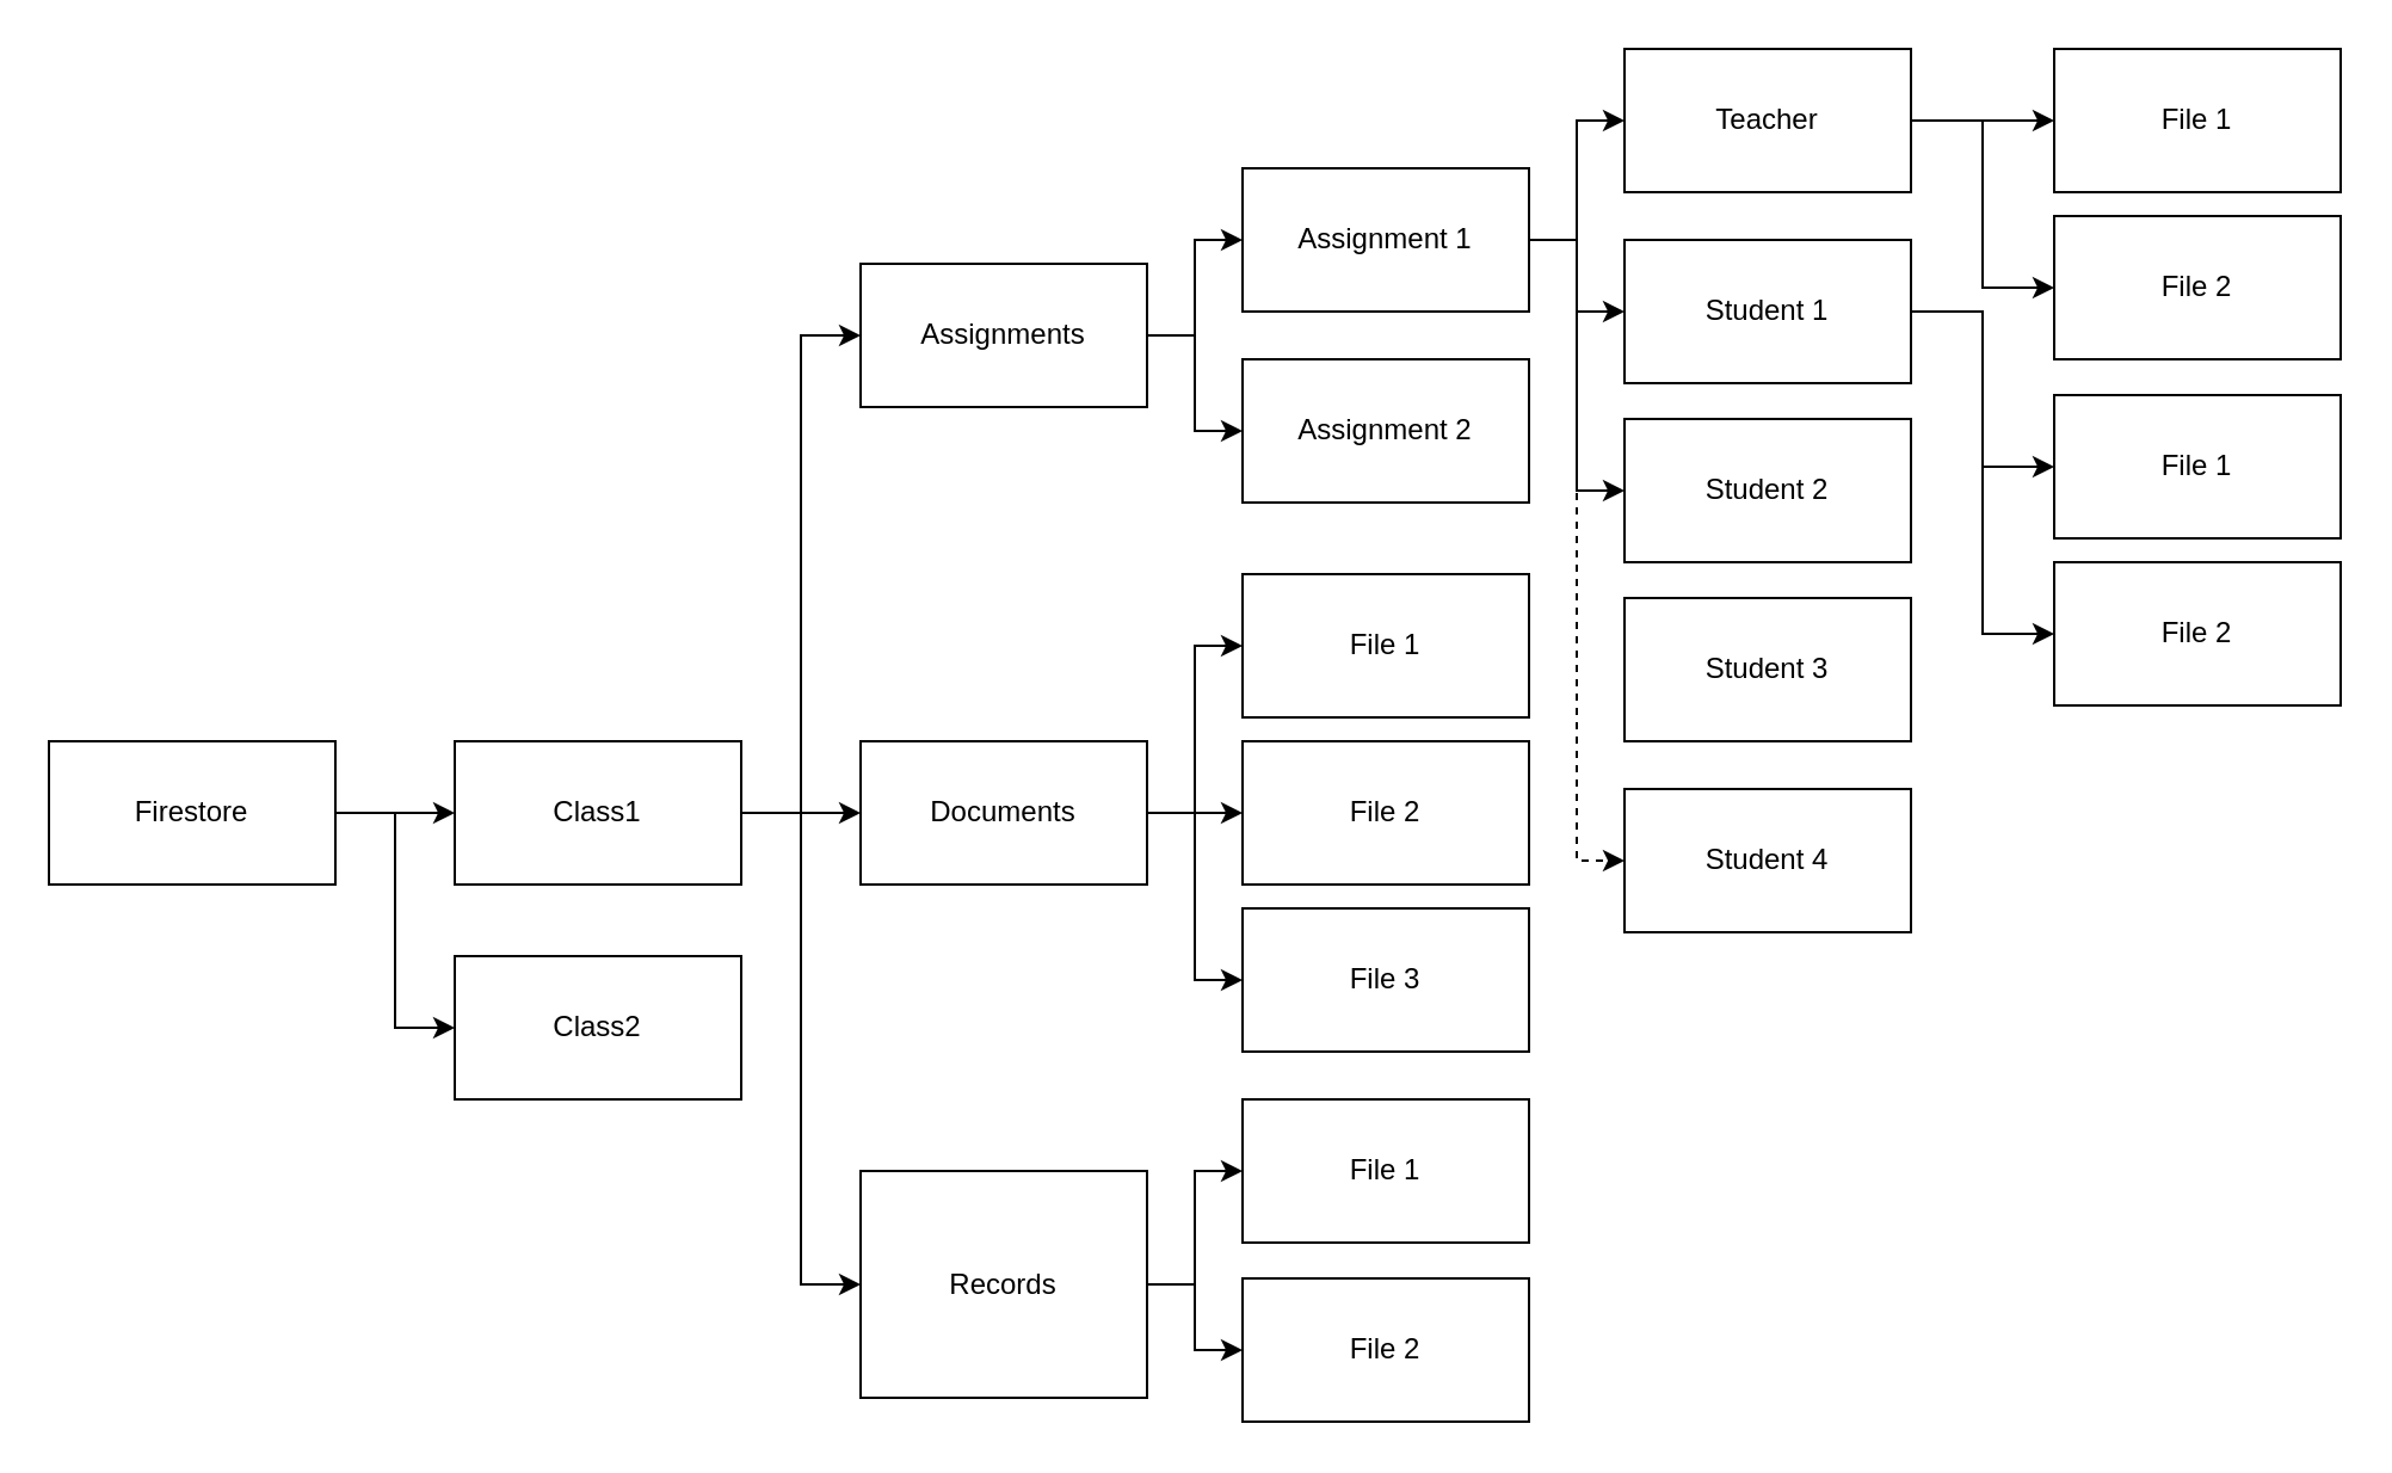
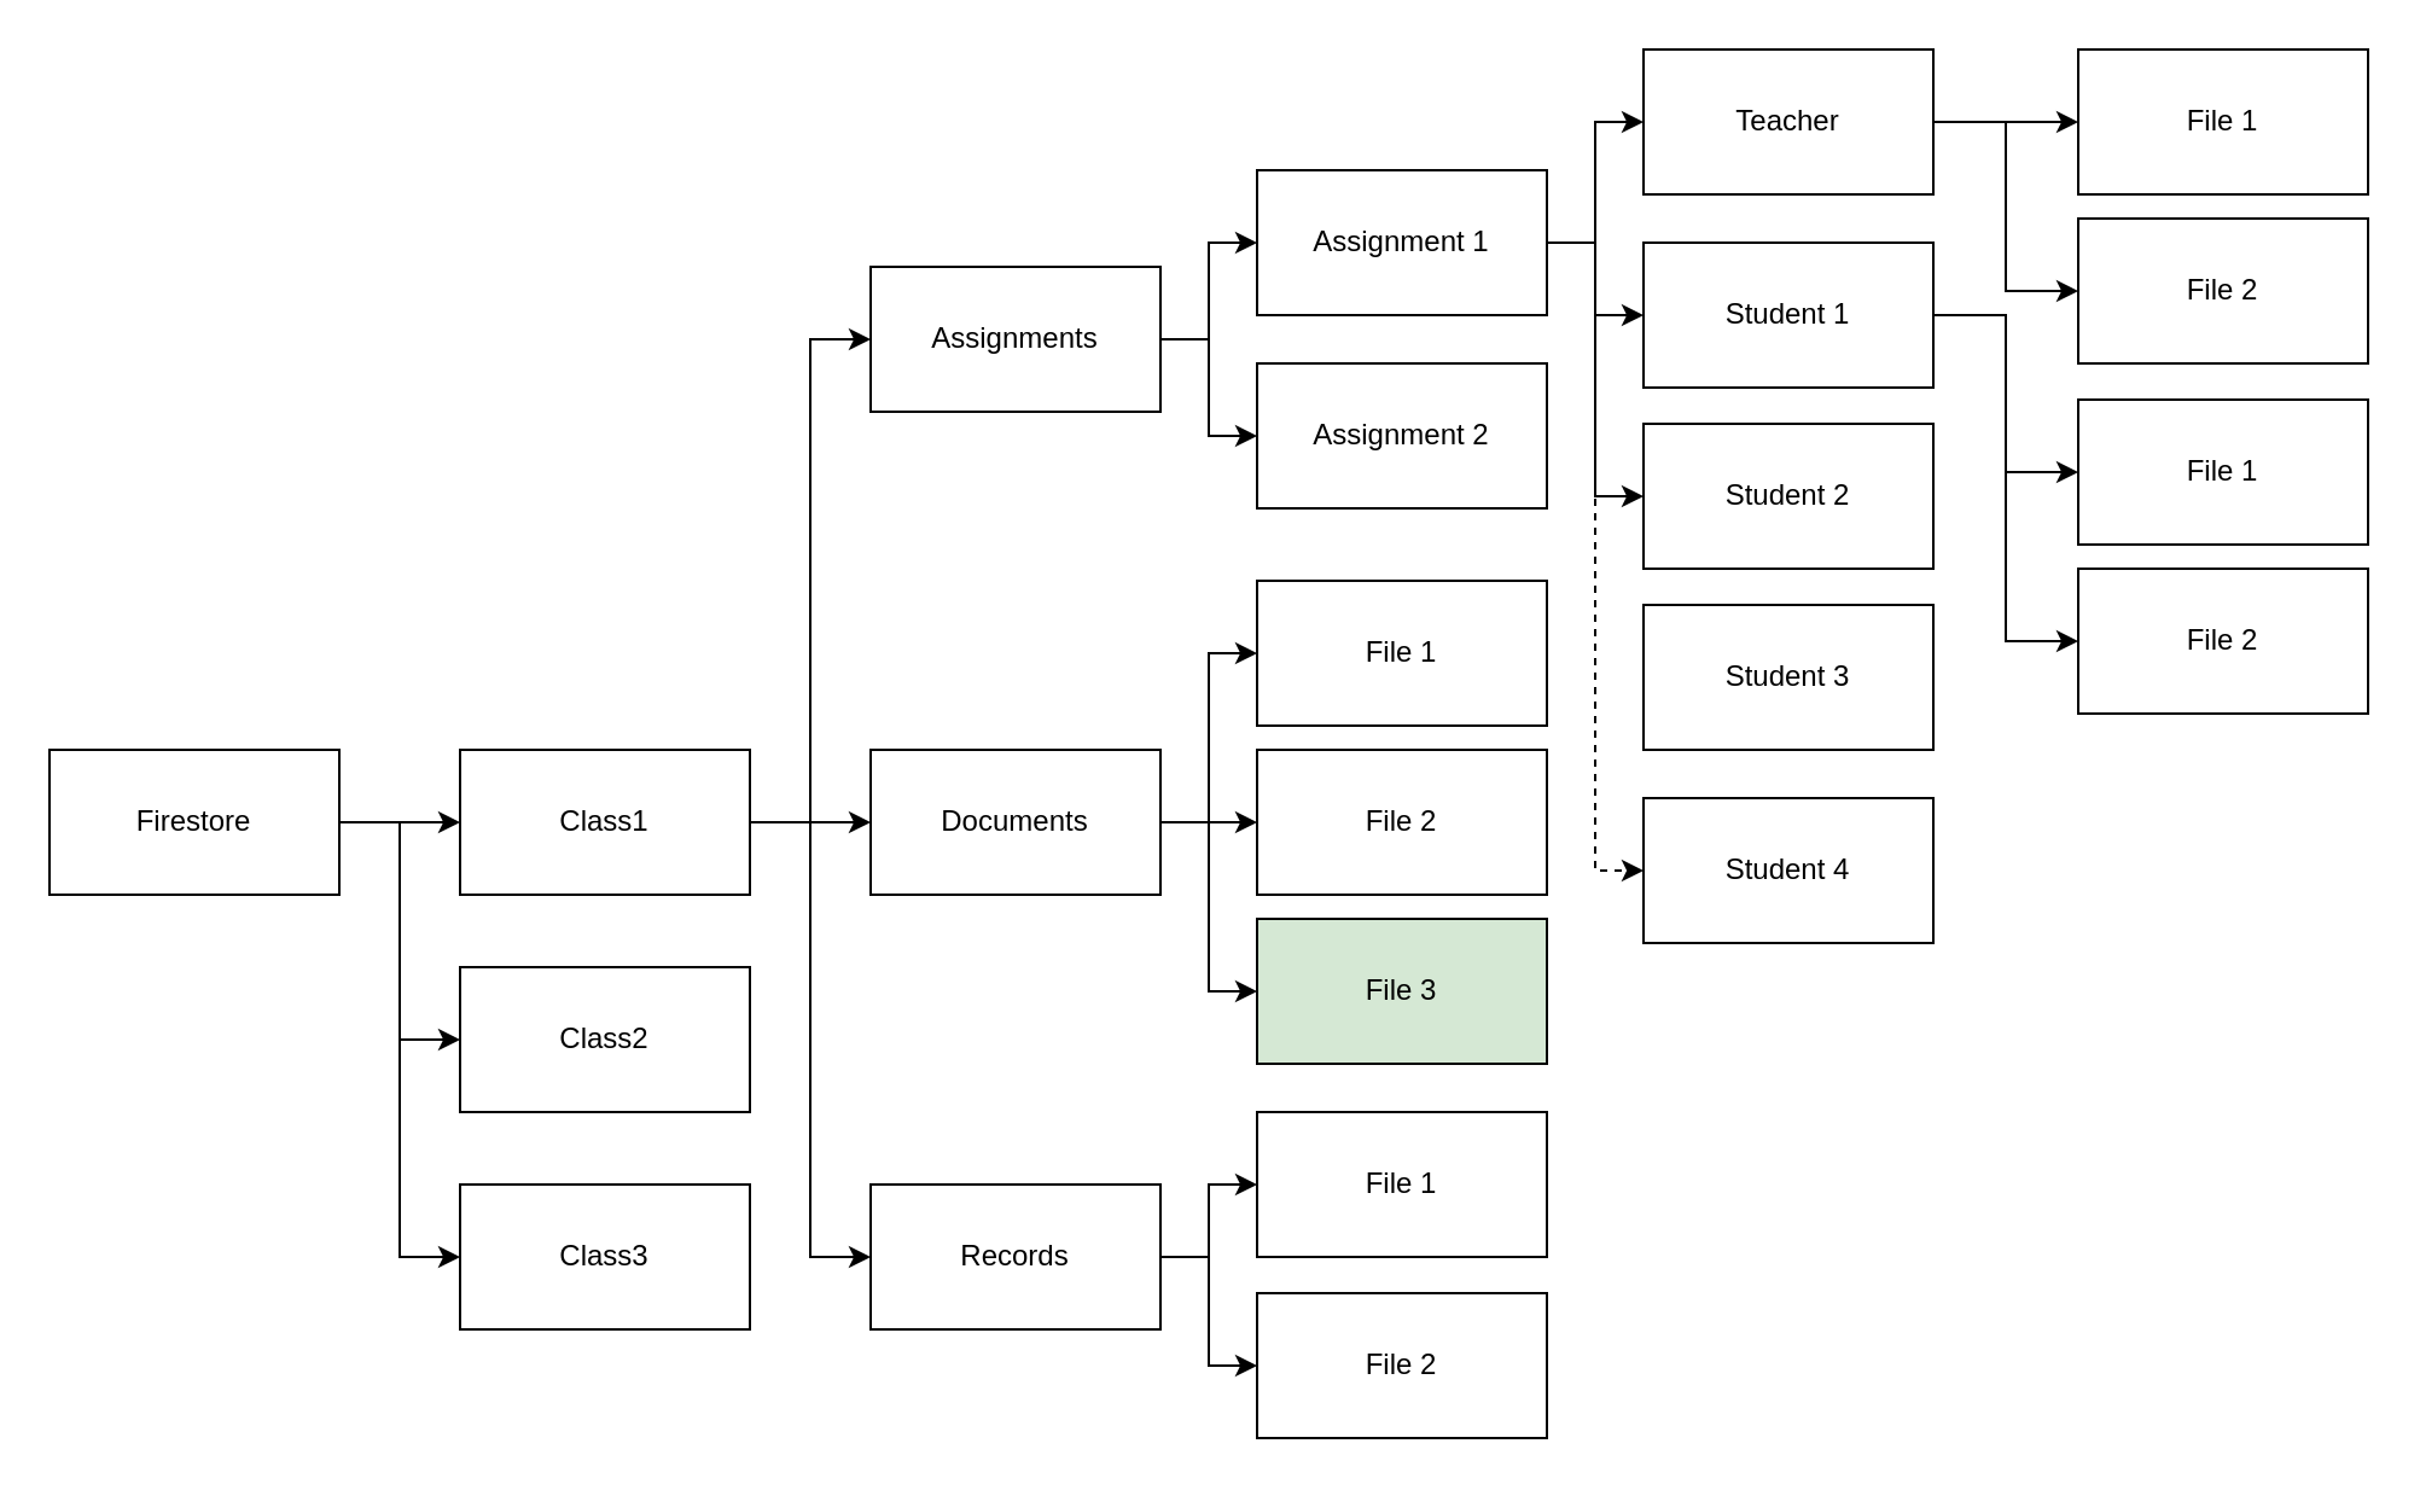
- <mxCell id="29" value="File 3" style="rounded=0;whiteSpace=wrap;html=1;" vertex="1" parent="1"><mxGeometry x="520" y="380" width="120" height="60" as="geometry" /></mxCell>
+ <mxCell id="29" value="File 3" style="rounded=0;whiteSpace=wrap;html=1;fillColor=#d5e8d4;" vertex="1" parent="1"><mxGeometry x="520" y="380" width="120" height="60" as="geometry" /></mxCell>
+ <mxCell id="4" style="edgeStyle=orthogonalEdgeStyle;rounded=0;orthogonalLoop=1;jettySize=auto;html=1;entryX=0;entryY=0.5;entryDx=0;entryDy=0;" edge="1" parent="1" source="5" target="11"><mxGeometry relative="1" as="geometry" /></mxCell>
+ <mxCell id="11" value="Class3" style="rounded=0;whiteSpace=wrap;html=1;" vertex="1" parent="1"><mxGeometry x="190" y="490" width="120" height="60" as="geometry" /></mxCell>
- <mxCell id="16" value="Records" style="rounded=0;whiteSpace=wrap;html=1;" vertex="1" parent="1"><mxGeometry x="360" y="490" width="120" height="95" as="geometry" /></mxCell>
+ <mxCell id="16" value="Records" style="rounded=0;whiteSpace=wrap;html=1;" vertex="1" parent="1"><mxGeometry x="360" y="490" width="120" height="60" as="geometry" /></mxCell>
